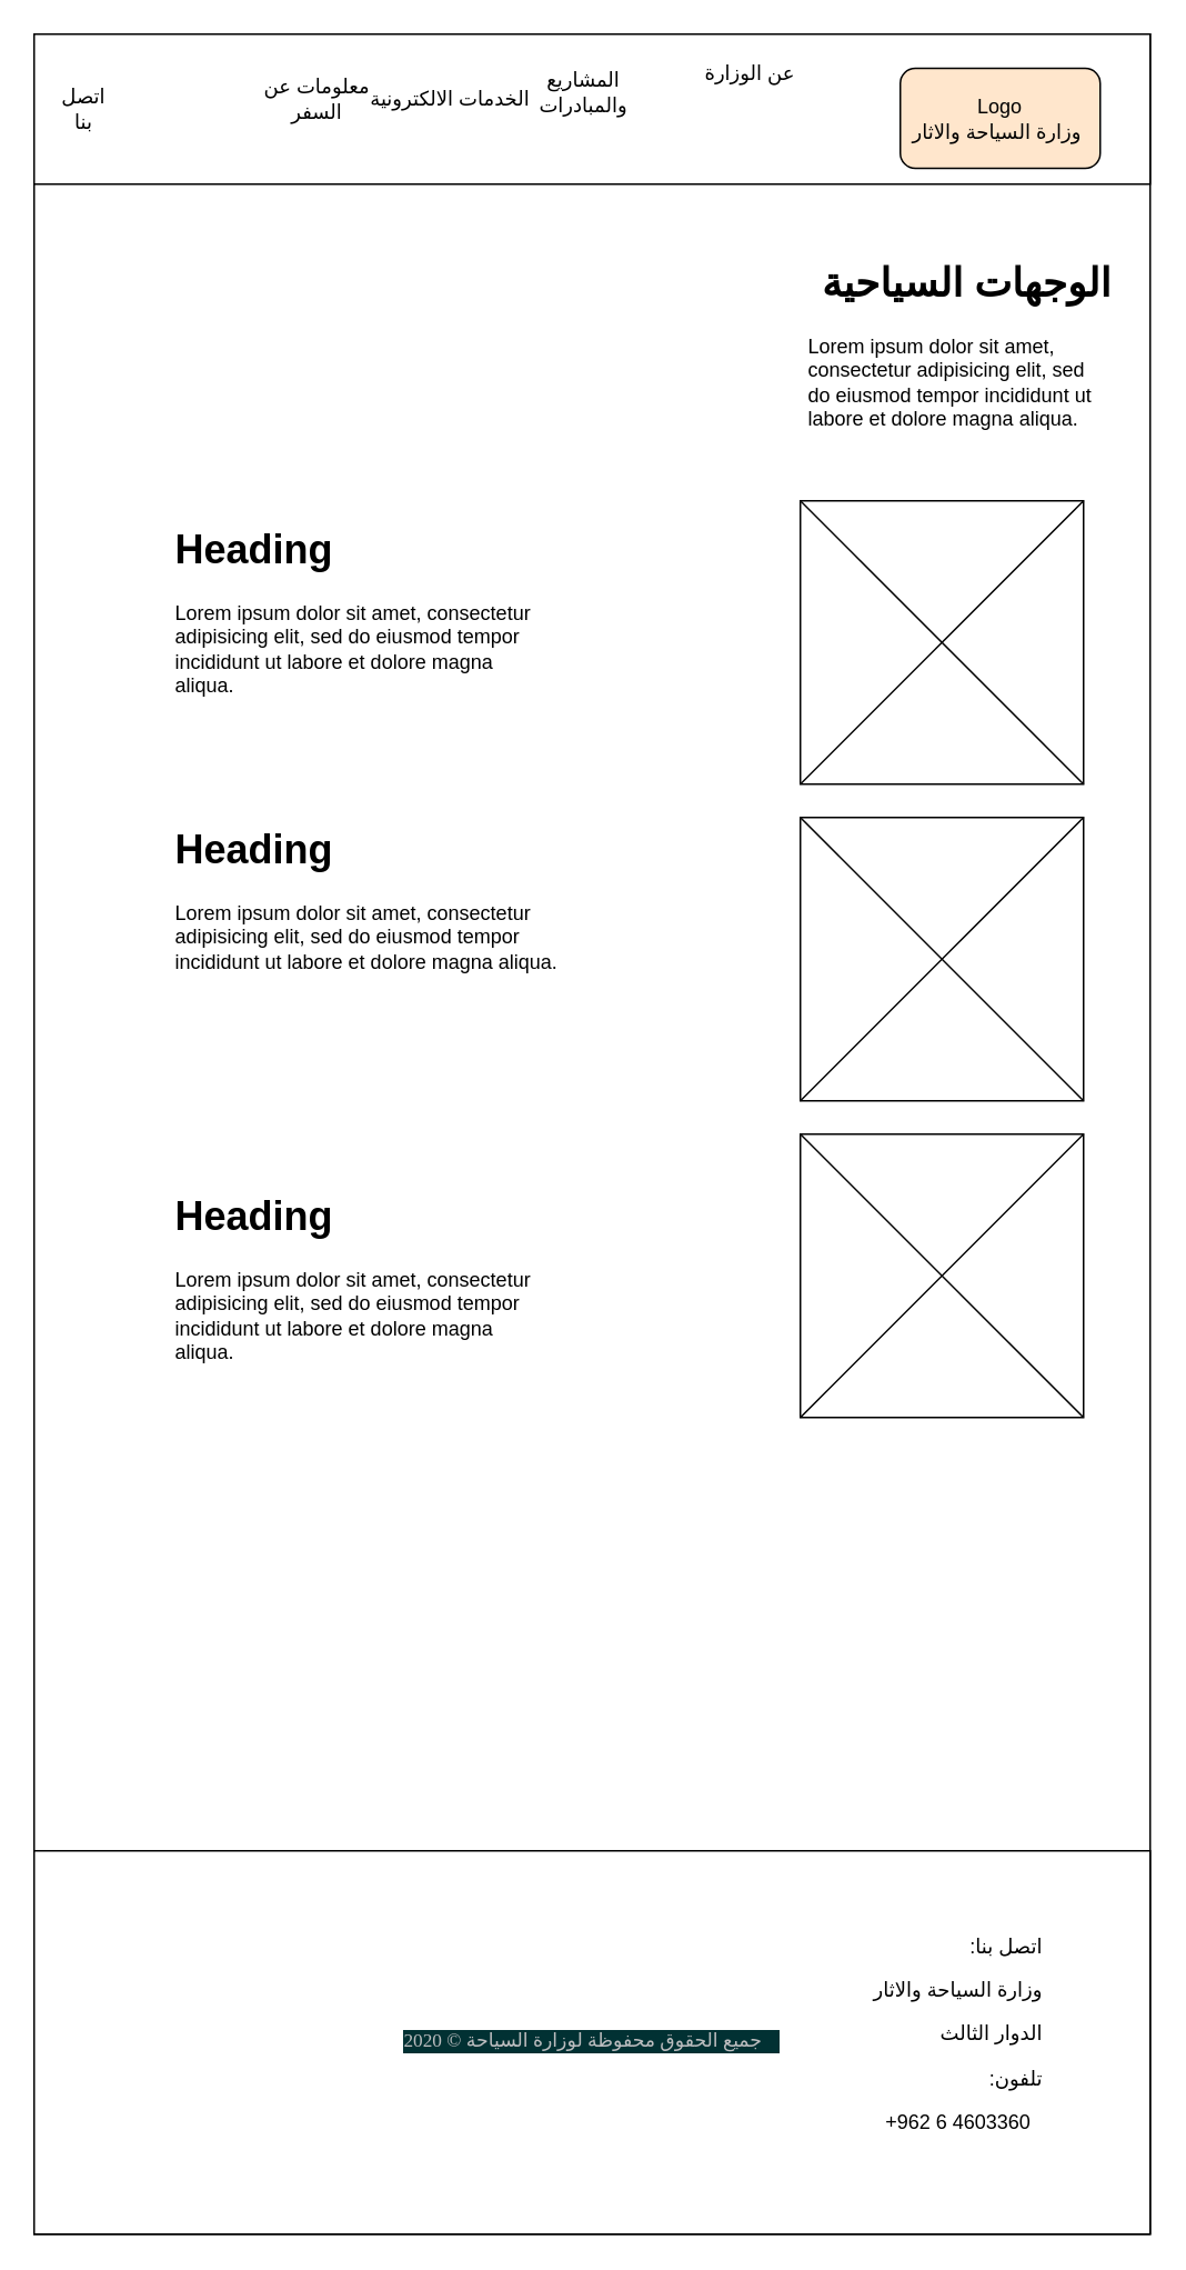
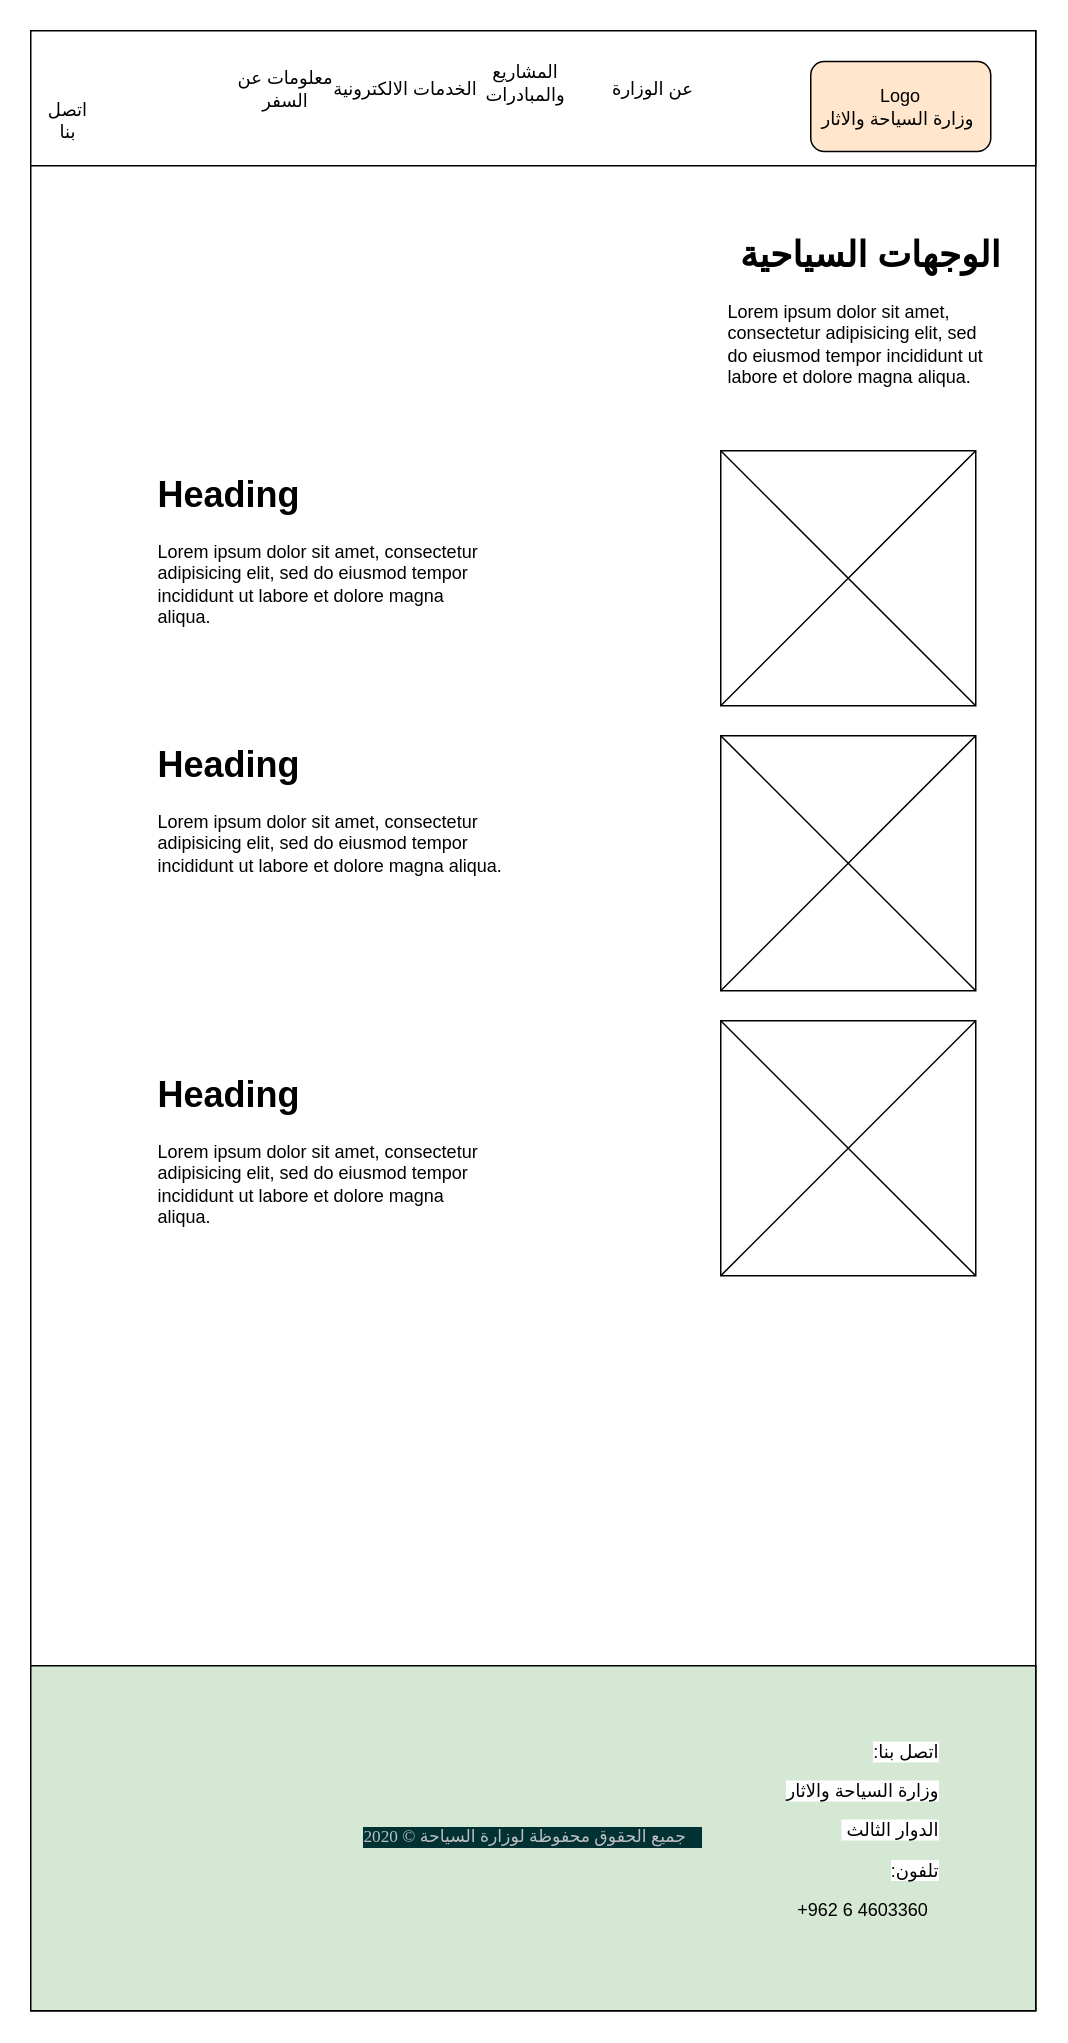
- <mxCell id="20" value="عن الوزارة" style="text;html=1;strokeColor=none;fillColor=none;align=center;verticalAlign=middle;whiteSpace=wrap;rounded=0;" vertex="1" parent="1"><mxGeometry x="415" y="34" width="70" height="20" as="geometry" /></mxCell>
+ <mxCell id="20" value="عن الوزارة" style="text;html=1;strokeColor=none;fillColor=none;align=center;verticalAlign=middle;whiteSpace=wrap;rounded=0;" vertex="1" parent="1"><mxGeometry x="400" y="49" width="70" height="20" as="geometry" /></mxCell>
- <mxCell id="24" value="اتصل بنا" style="text;html=1;strokeColor=none;fillColor=none;align=center;verticalAlign=middle;whiteSpace=wrap;rounded=0;" vertex="1" parent="1"><mxGeometry x="30" y="55" width="40" height="20" as="geometry" /></mxCell>
+ <mxCell id="24" value="اتصل بنا" style="text;html=1;strokeColor=none;fillColor=none;align=center;verticalAlign=middle;whiteSpace=wrap;rounded=0;" vertex="1" parent="1"><mxGeometry x="25" y="70" width="40" height="20" as="geometry" /></mxCell>
- <mxCell id="3" value="&lt;div class=&quot;sct-copyright&quot; style=&quot;box-sizing: border-box ; color: rgb(189 , 190 , 192) ; float: right ; padding-left: 0px ; padding-right: 0.9em ; font-family: &amp;#34;newfont&amp;#34; ; font-size: 11.52px ; text-align: left ; background-color: rgb(1 , 49 , 51)&quot;&gt;جميع الحقوق محفوظة لوزارة السياحة ©&amp;nbsp;2020&lt;/div&gt;&lt;div&gt;&lt;br&gt;&lt;/div&gt;" style="rounded=0;whiteSpace=wrap;html=1;" parent="1" vertex="1"><mxGeometry x="20" y="1110" width="670" height="230" as="geometry" /></mxCell>
+ <mxCell id="3" value="&lt;div class=&quot;sct-copyright&quot; style=&quot;box-sizing: border-box ; color: rgb(189 , 190 , 192) ; float: right ; padding-left: 0px ; padding-right: 0.9em ; font-family: &amp;#34;newfont&amp;#34; ; font-size: 11.52px ; text-align: left ; background-color: rgb(1 , 49 , 51)&quot;&gt;جميع الحقوق محفوظة لوزارة السياحة ©&amp;nbsp;2020&lt;/div&gt;&lt;div&gt;&lt;br&gt;&lt;/div&gt;" style="rounded=0;whiteSpace=wrap;html=1;fillColor=#d5e8d4;" parent="1" vertex="1"><mxGeometry x="20" y="1110" width="670" height="230" as="geometry" /></mxCell>
